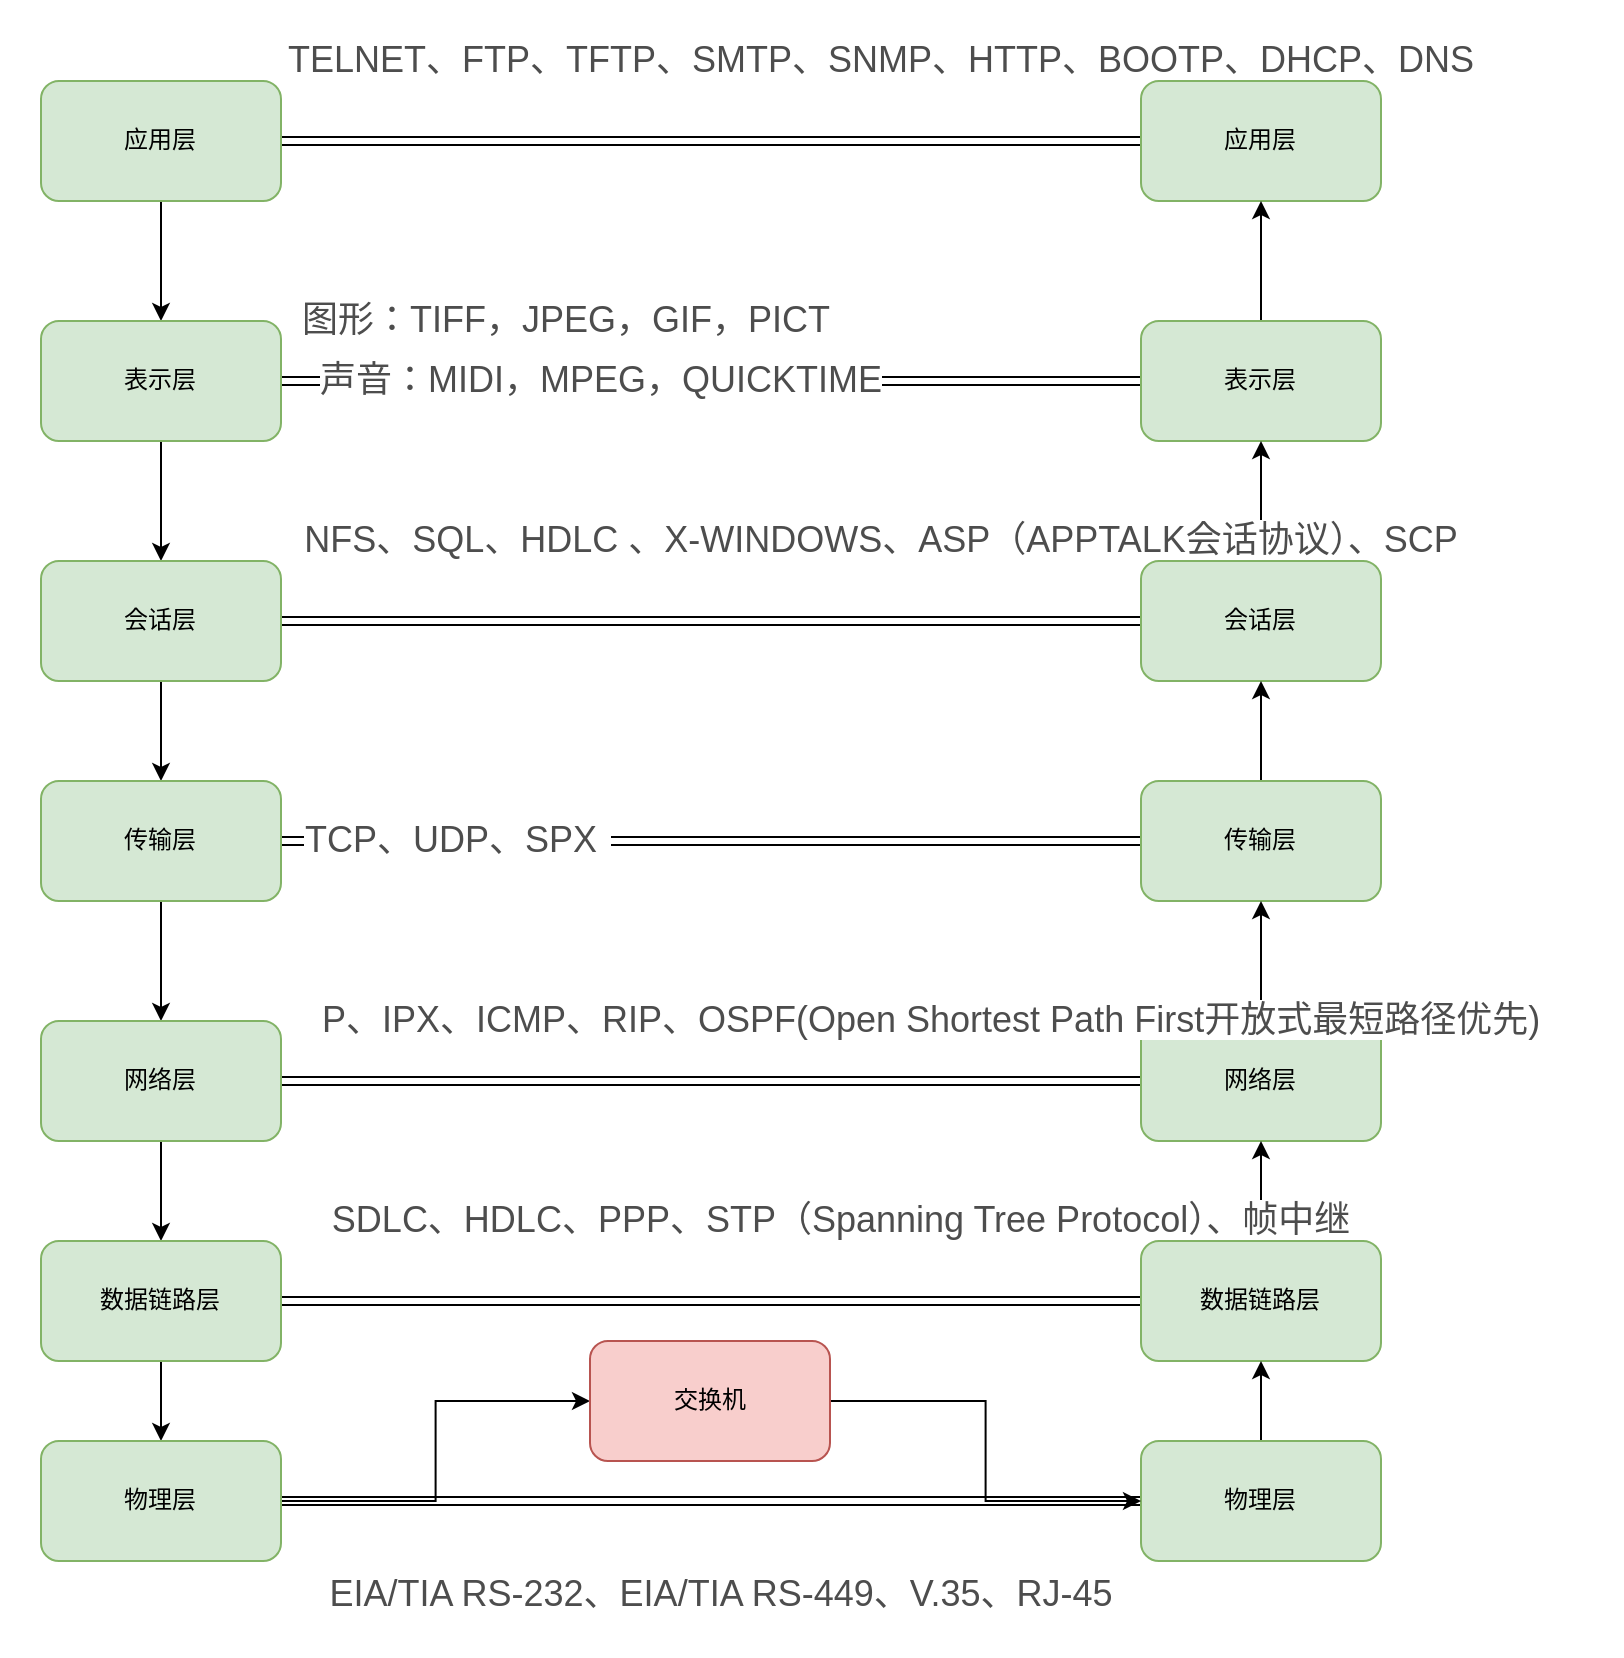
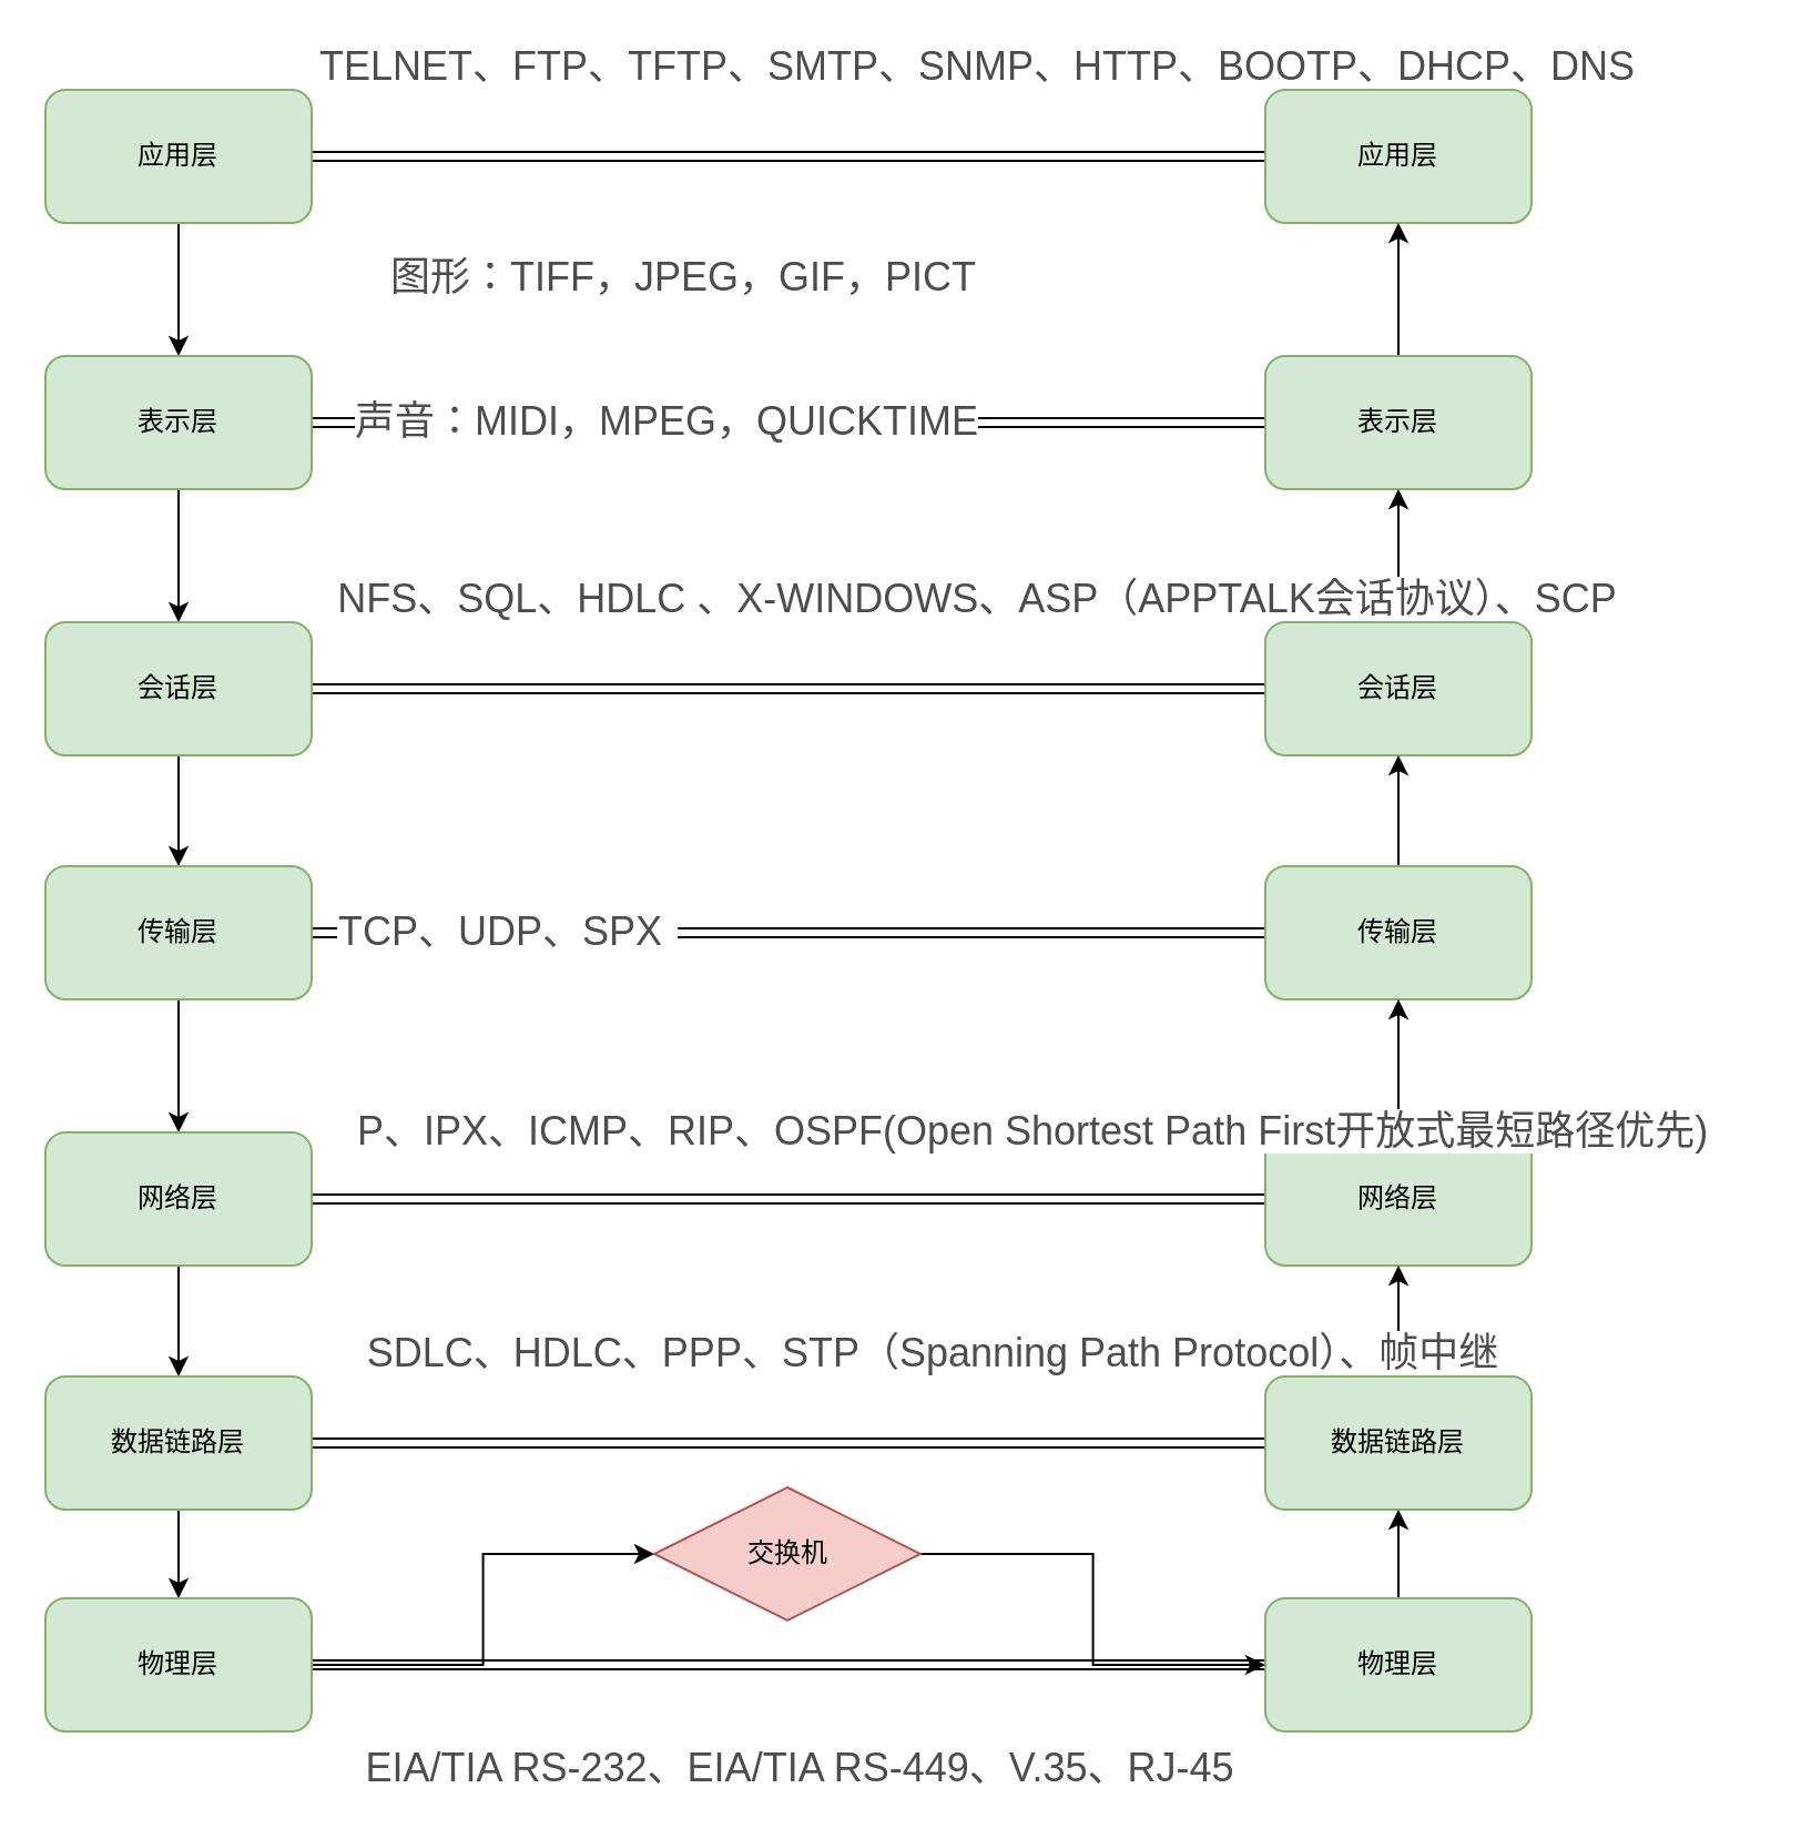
- <mxCell id="38" value="&lt;span style=&quot;color: rgb(77 , 77 , 77) ; font-family: &amp;#34;pingfang sc&amp;#34; , &amp;#34;heiti sc&amp;#34; , &amp;#34;myfont&amp;#34; , &amp;#34;microsoft yahei&amp;#34; , &amp;#34;source han sans sc&amp;#34; , &amp;#34;noto sans cjk sc&amp;#34; , &amp;#34;hanhei sc&amp;#34; , sans-serif , &amp;#34;icomoon&amp;#34; , &amp;#34;icons&amp;#34; , , &amp;#34;fontawesome&amp;#34; , &amp;#34;material icons&amp;#34; , &amp;#34;material icons extended&amp;#34; , &amp;#34;glyphicons halflings&amp;#34; ; font-size: 18px ; background-color: rgb(255 , 255 , 255)&quot;&gt;&amp;nbsp;图形：TIFF，JPEG，GIF，PICT&lt;/span&gt;" style="text;html=1;align=center;verticalAlign=middle;resizable=0;points=[];autosize=1;" parent="1" vertex="1"><mxGeometry x="140" y="150" width="280" height="20" as="geometry" /></mxCell>
+ <mxCell id="38" value="&lt;span style=&quot;color: rgb(77 , 77 , 77) ; font-family: &amp;#34;pingfang sc&amp;#34; , &amp;#34;heiti sc&amp;#34; , &amp;#34;myfont&amp;#34; , &amp;#34;microsoft yahei&amp;#34; , &amp;#34;source han sans sc&amp;#34; , &amp;#34;noto sans cjk sc&amp;#34; , &amp;#34;hanhei sc&amp;#34; , sans-serif , &amp;#34;icomoon&amp;#34; , &amp;#34;icons&amp;#34; , , &amp;#34;fontawesome&amp;#34; , &amp;#34;material icons&amp;#34; , &amp;#34;material icons extended&amp;#34; , &amp;#34;glyphicons halflings&amp;#34; ; font-size: 18px ; background-color: rgb(255 , 255 , 255)&quot;&gt;&amp;nbsp;图形：TIFF，JPEG，GIF，PICT&lt;/span&gt;" style="text;html=1;align=center;verticalAlign=middle;resizable=0;points=[];autosize=1;" parent="1" vertex="1"><mxGeometry x="165" y="115" width="280" height="20" as="geometry" /></mxCell>
- <mxCell id="42" value="&lt;span style=&quot;color: rgb(77 , 77 , 77) ; font-family: &amp;#34;pingfang sc&amp;#34; , &amp;#34;heiti sc&amp;#34; , &amp;#34;myfont&amp;#34; , &amp;#34;microsoft yahei&amp;#34; , &amp;#34;source han sans sc&amp;#34; , &amp;#34;noto sans cjk sc&amp;#34; , &amp;#34;hanhei sc&amp;#34; , sans-serif , &amp;#34;icomoon&amp;#34; , &amp;#34;icons&amp;#34; , , &amp;#34;fontawesome&amp;#34; , &amp;#34;material icons&amp;#34; , &amp;#34;material icons extended&amp;#34; , &amp;#34;glyphicons halflings&amp;#34; ; font-size: 18px ; background-color: rgb(255 , 255 , 255)&quot;&gt;SDLC、HDLC、PPP、STP（Spanning Tree Protocol）、帧中继&lt;/span&gt;" style="text;html=1;align=center;verticalAlign=middle;resizable=0;points=[];autosize=1;" parent="1" vertex="1"><mxGeometry x="140" y="600" width="560" height="20" as="geometry" /></mxCell>
+ <mxCell id="42" value="&lt;span style=&quot;color: rgb(77 , 77 , 77) ; font-family: &amp;#34;pingfang sc&amp;#34; , &amp;#34;heiti sc&amp;#34; , &amp;#34;myfont&amp;#34; , &amp;#34;microsoft yahei&amp;#34; , &amp;#34;source han sans sc&amp;#34; , &amp;#34;noto sans cjk sc&amp;#34; , &amp;#34;hanhei sc&amp;#34; , sans-serif , &amp;#34;icomoon&amp;#34; , &amp;#34;icons&amp;#34; , , &amp;#34;fontawesome&amp;#34; , &amp;#34;material icons&amp;#34; , &amp;#34;material icons extended&amp;#34; , &amp;#34;glyphicons halflings&amp;#34; ; font-size: 18px ; background-color: rgb(255 , 255 , 255)&quot;&gt;SDLC、HDLC、PPP、STP（Spanning Path Protocol）、帧中继&lt;/span&gt;" style="text;html=1;align=center;verticalAlign=middle;resizable=0;points=[];autosize=1;" parent="1" vertex="1"><mxGeometry x="140" y="600" width="560" height="20" as="geometry" /></mxCell>
- <mxCell id="36" value="交换机" style="rounded=1;whiteSpace=wrap;html=1;fillColor=#f8cecc;strokeColor=#b85450;" parent="1" vertex="1"><mxGeometry x="294.5" y="670" width="120" height="60" as="geometry" /></mxCell>
+ <mxCell id="36" value="交换机" style="rhombus;whiteSpace=wrap;html=1;fillColor=#f8cecc;strokeColor=#b85450;" parent="1" vertex="1"><mxGeometry x="294.5" y="670" width="120" height="60" as="geometry" /></mxCell>
